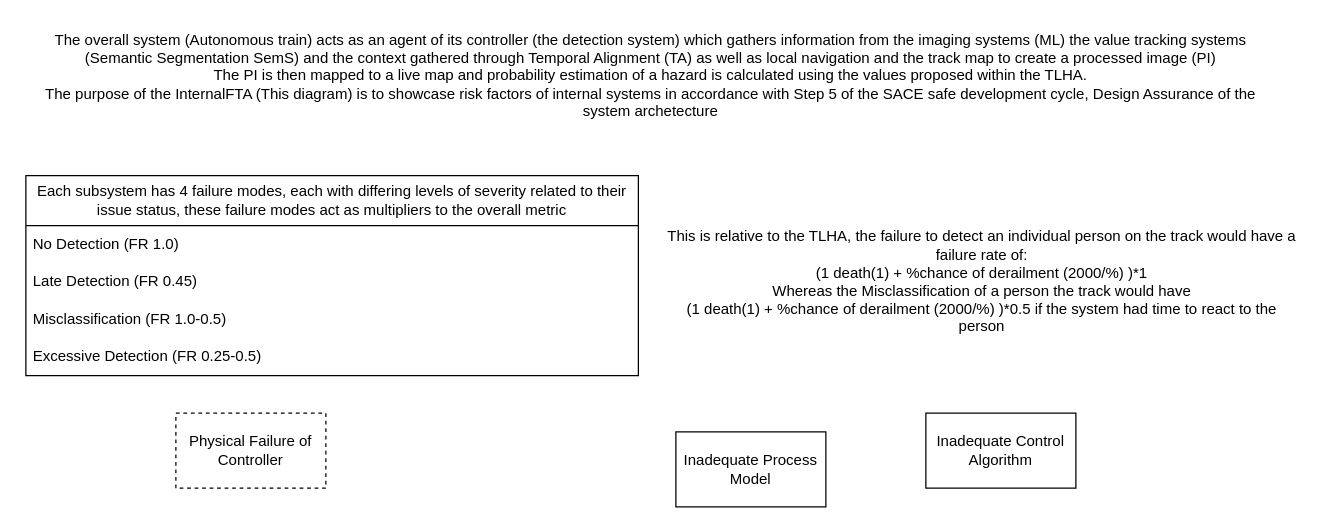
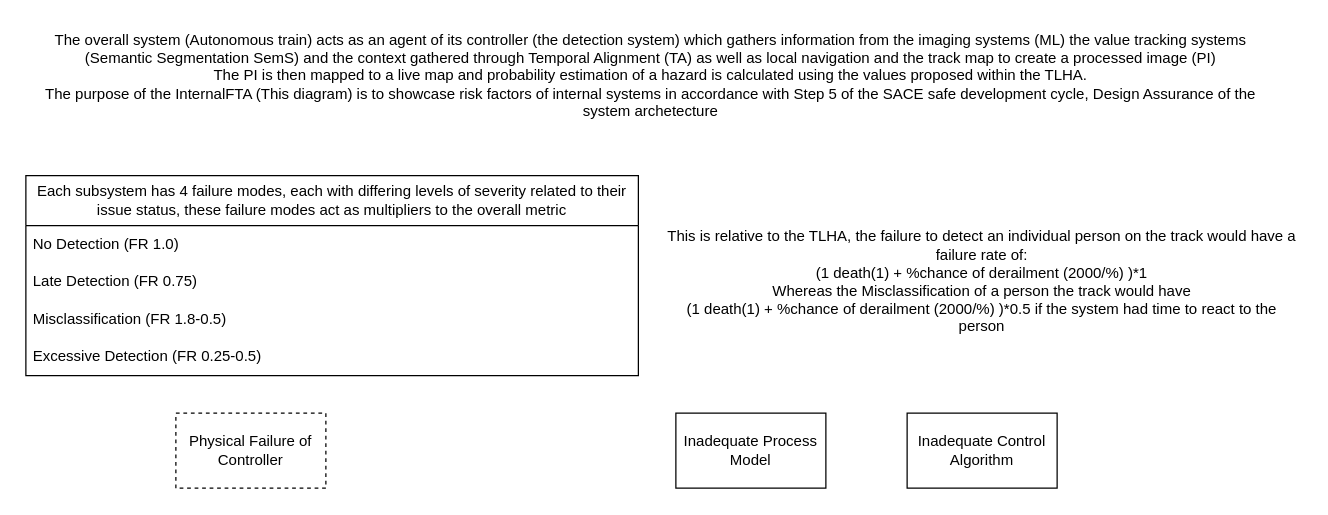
- <mxCell id="7" value="Late Detection (FR 0.45)" style="text;strokeColor=none;fillColor=none;align=left;verticalAlign=middle;spacingLeft=4;spacingRight=4;overflow=hidden;points=[[0,0.5],[1,0.5]];portConstraint=eastwest;rotatable=0;whiteSpace=wrap;html=1;" vertex="1" parent="5"><mxGeometry y="70" width="490" height="30" as="geometry" /></mxCell>
+ <mxCell id="7" value="Late Detection (FR 0.75)" style="text;strokeColor=none;fillColor=none;align=left;verticalAlign=middle;spacingLeft=4;spacingRight=4;overflow=hidden;points=[[0,0.5],[1,0.5]];portConstraint=eastwest;rotatable=0;whiteSpace=wrap;html=1;" vertex="1" parent="5"><mxGeometry y="70" width="490" height="30" as="geometry" /></mxCell>
- <mxCell id="8" value="Misclassification (FR 1.0-0.5)" style="text;strokeColor=none;fillColor=none;align=left;verticalAlign=middle;spacingLeft=4;spacingRight=4;overflow=hidden;points=[[0,0.5],[1,0.5]];portConstraint=eastwest;rotatable=0;whiteSpace=wrap;html=1;" vertex="1" parent="5"><mxGeometry y="100" width="490" height="30" as="geometry" /></mxCell>
+ <mxCell id="8" value="Misclassification (FR 1.8-0.5)" style="text;strokeColor=none;fillColor=none;align=left;verticalAlign=middle;spacingLeft=4;spacingRight=4;overflow=hidden;points=[[0,0.5],[1,0.5]];portConstraint=eastwest;rotatable=0;whiteSpace=wrap;html=1;" vertex="1" parent="5"><mxGeometry y="100" width="490" height="30" as="geometry" /></mxCell>
- <mxCell id="4" value="Inadequate Control Algorithm" style="rounded=0;whiteSpace=wrap;html=1;" vertex="1" parent="1"><mxGeometry x="740" y="330" width="120" height="60" as="geometry" /></mxCell>
+ <mxCell id="4" value="Inadequate Control Algorithm" style="rounded=0;whiteSpace=wrap;html=1;" vertex="1" parent="1"><mxGeometry x="725" y="330" width="120" height="60" as="geometry" /></mxCell>
- <mxCell id="3" value="Inadequate Process Model" style="rounded=0;whiteSpace=wrap;html=1;" vertex="1" parent="1"><mxGeometry x="540" y="345" width="120" height="60" as="geometry" /></mxCell>
+ <mxCell id="3" value="Inadequate Process Model" style="rounded=0;whiteSpace=wrap;html=1;" vertex="1" parent="1"><mxGeometry x="540" y="330" width="120" height="60" as="geometry" /></mxCell>
